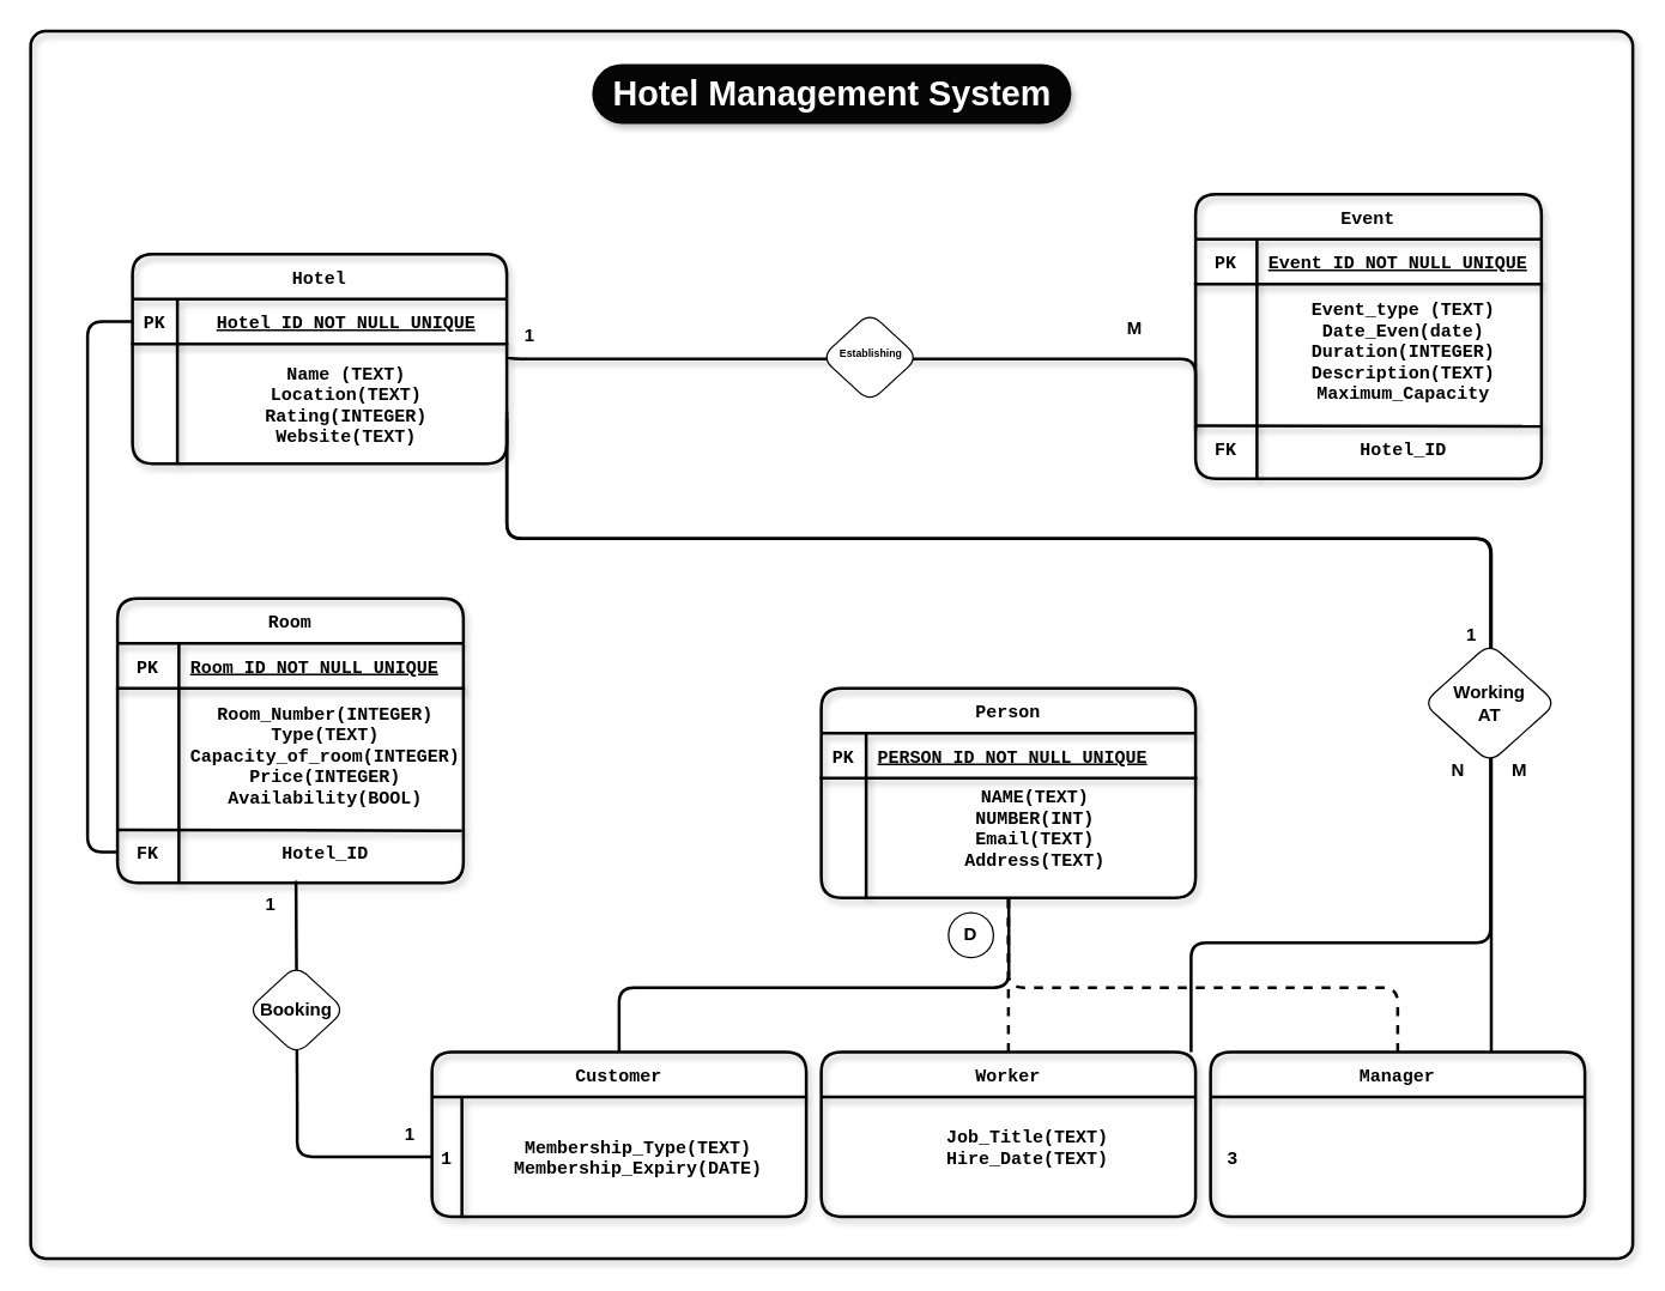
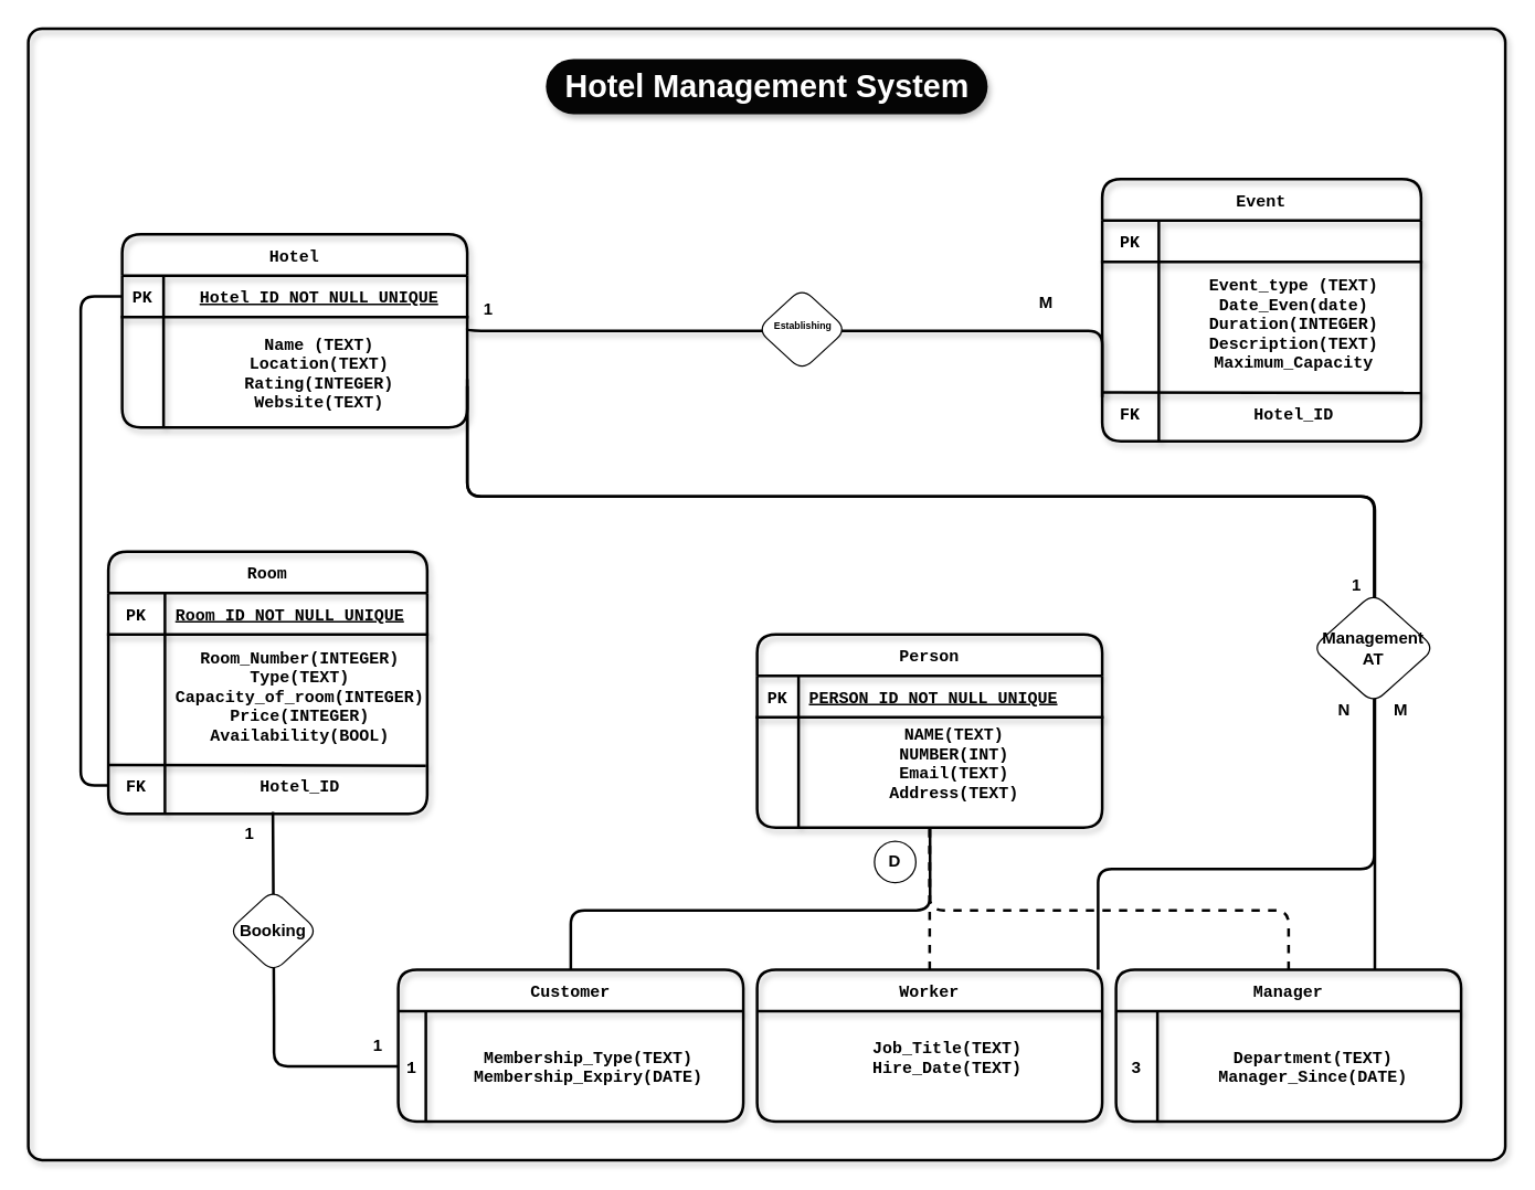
- <mxCell id="12" value="Event_ID NOT NULL UNIQUE" style="shape=partialRectangle;overflow=hidden;connectable=0;fillColor=none;top=0;left=0;bottom=0;right=0;align=left;spacingLeft=6;fontStyle=5;shadow=1;snapToPoint=1;fixDash=0;strokeWidth=2;enumerate=0;comic=0;backgroundOutline=0;metaEdit=0;labelBorderColor=none;labelBackgroundColor=none;fontFamily=Courier New;rounded=1;" parent="10" vertex="1"><mxGeometry x="41" width="190" height="30" as="geometry"><mxRectangle width="190" height="30" as="alternateBounds" /></mxGeometry></mxCell>
- <mxCell id="66" value="&lt;b&gt;Working&lt;br&gt;AT&lt;/b&gt;" style="rhombus;whiteSpace=wrap;html=1;labelBackgroundColor=none;rounded=1;" parent="1" vertex="1"><mxGeometry x="950" y="429" width="89" height="80" as="geometry" /></mxCell>
+ <mxCell id="66" value="&lt;b&gt;Management&lt;br&gt;AT&lt;/b&gt;" style="rhombus;whiteSpace=wrap;html=1;labelBackgroundColor=none;rounded=1;" parent="1" vertex="1"><mxGeometry x="950" y="429" width="89" height="80" as="geometry" /></mxCell>
+ <mxCell id="51" value="Department(TEXT)&#10;Manager_Since(DATE)" style="shape=partialRectangle;overflow=hidden;connectable=0;fillColor=none;top=0;left=0;bottom=0;right=0;align=center;spacingLeft=6;fontStyle=1;shadow=1;snapToPoint=1;fixDash=0;strokeWidth=2;enumerate=0;comic=0;backgroundOutline=0;metaEdit=0;labelBorderColor=none;labelBackgroundColor=none;fontFamily=Courier New;rounded=1;" parent="49" vertex="1"><mxGeometry x="30" width="220" height="80" as="geometry"><mxRectangle width="220" height="80" as="alternateBounds" /></mxGeometry></mxCell>
